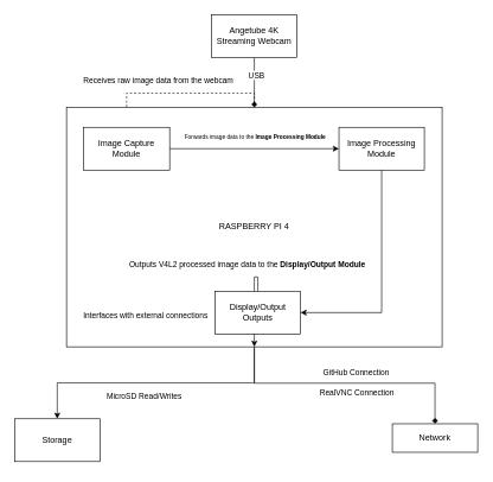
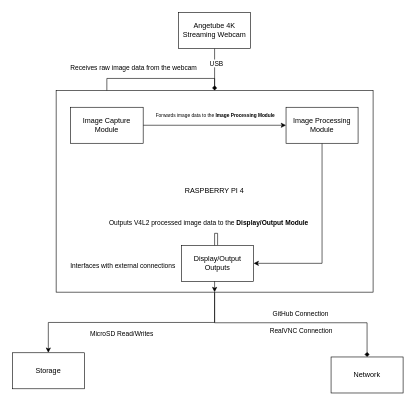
- <mxCell id="10" style="edgeStyle=orthogonalEdgeStyle;rounded=0;orthogonalLoop=1;jettySize=auto;html=1;exitX=0.5;exitY=0;exitDx=0;exitDy=0;dashed=1;" parent="1" source="12" target="19" edge="1"><mxGeometry relative="1" as="geometry" /></mxCell>
+ <mxCell id="10" style="edgeStyle=orthogonalEdgeStyle;rounded=0;orthogonalLoop=1;jettySize=auto;html=1;exitX=0.5;exitY=0;exitDx=0;exitDy=0;" parent="1" source="12" target="19" edge="1"><mxGeometry relative="1" as="geometry" /></mxCell>
- <mxCell id="23" value="Network" style="whiteSpace=wrap;html=1;" parent="1" vertex="1"><mxGeometry x="551" y="594" width="120" height="40" as="geometry" /></mxCell>
+ <mxCell id="23" value="Network" style="whiteSpace=wrap;html=1;" parent="1" vertex="1"><mxGeometry x="551" y="594" width="120" height="60" as="geometry" /></mxCell>
